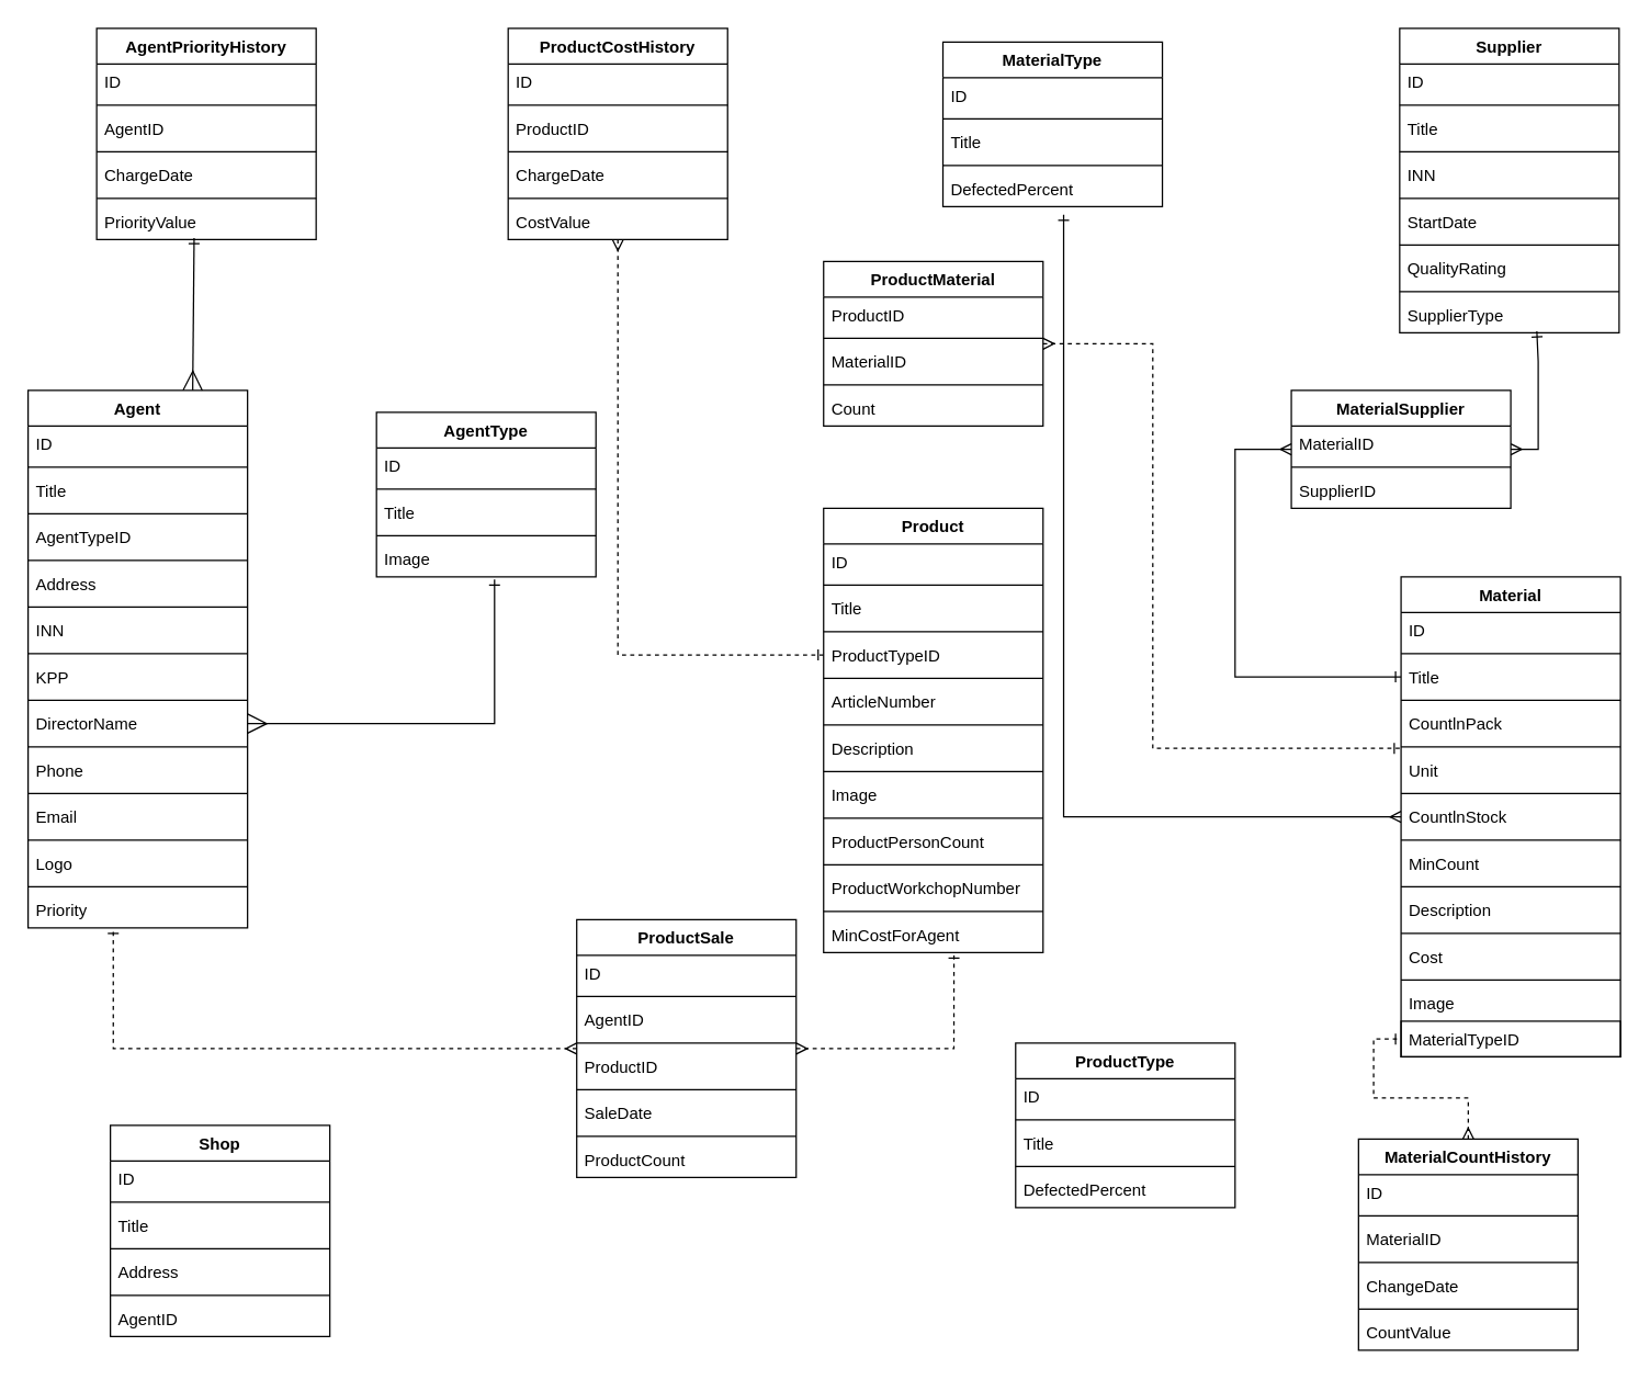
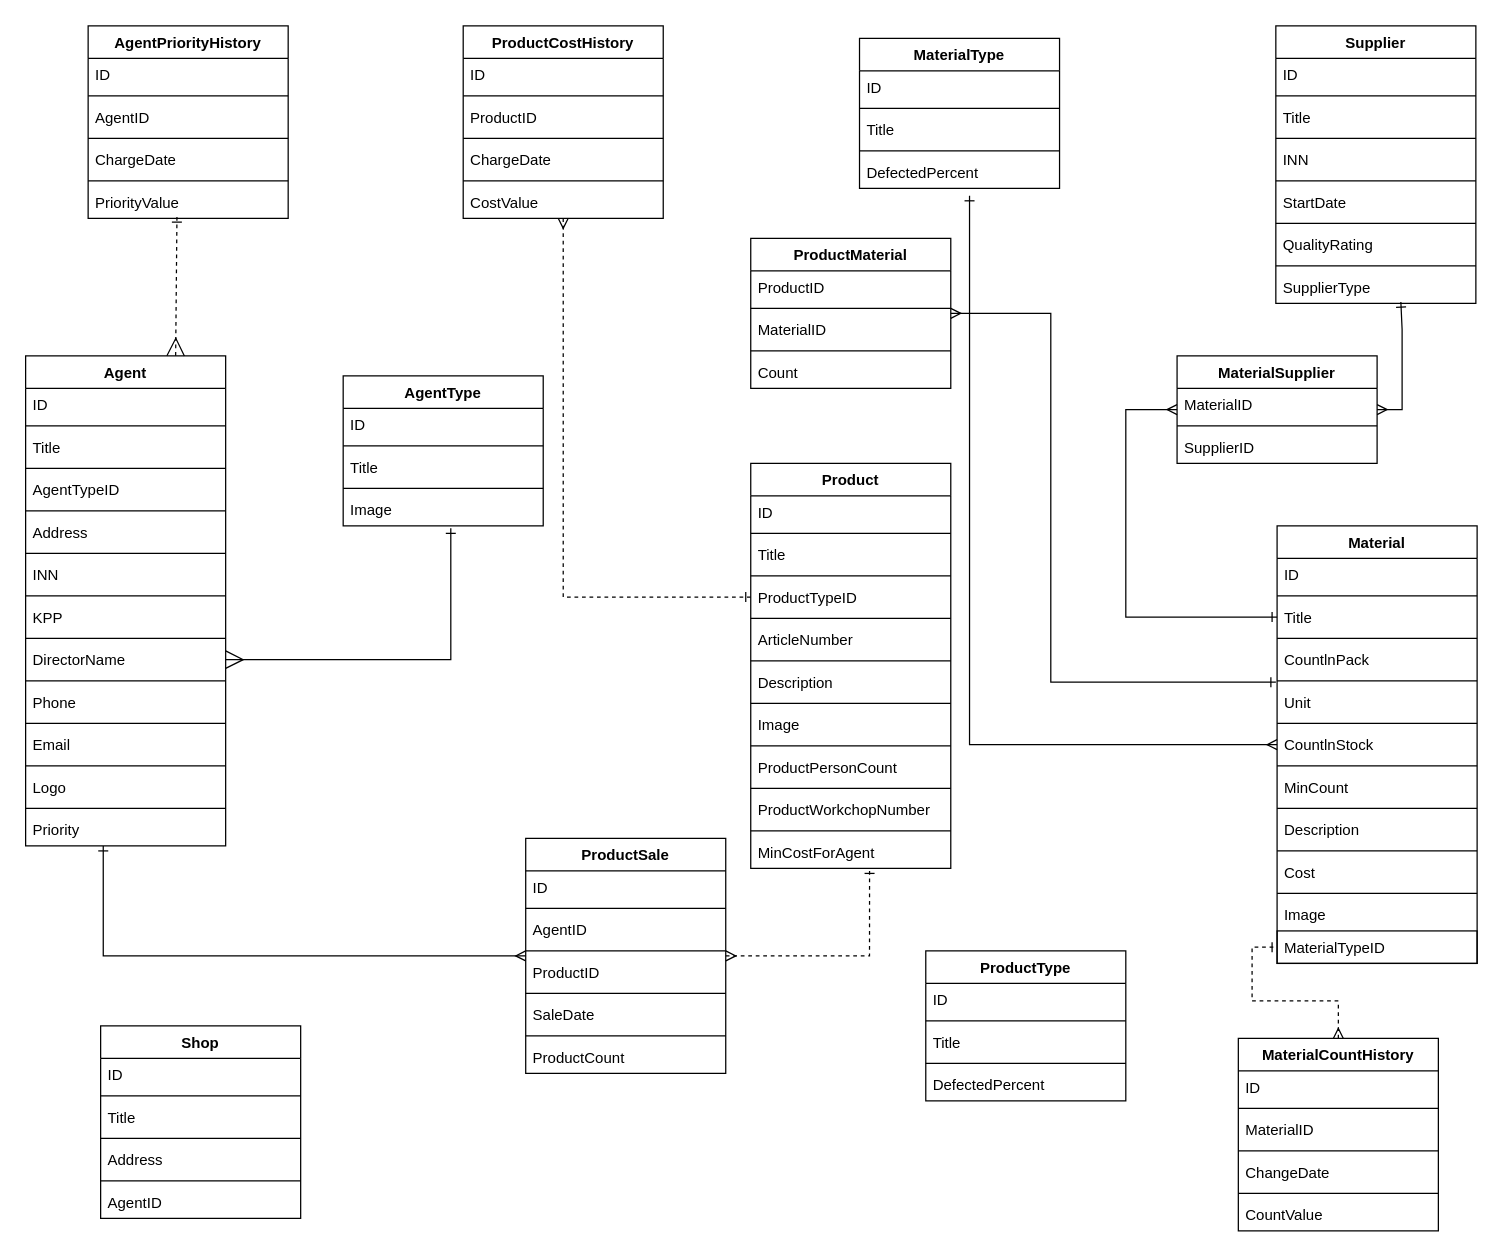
- <mxCell id="151" value="" style="endArrow=ERmany;endFill=0;endSize=12;html=1;rounded=0;startArrow=ERone;startFill=0;exitX=0.444;exitY=0.962;exitDx=0;exitDy=0;exitPerimeter=0;entryX=0.75;entryY=0;entryDx=0;entryDy=0;" parent="1" source="9" target="10" edge="1"><mxGeometry width="160" relative="1" as="geometry"><mxPoint x="520" y="250" as="sourcePoint" /><mxPoint x="680" y="250" as="targetPoint" /></mxGeometry></mxCell>
+ <mxCell id="151" value="" style="endArrow=ERmany;endFill=0;endSize=12;html=1;rounded=0;startArrow=ERone;startFill=0;exitX=0.444;exitY=0.962;exitDx=0;exitDy=0;exitPerimeter=0;entryX=0.75;entryY=0;entryDx=0;entryDy=0;dashed=1;" parent="1" source="9" target="10" edge="1"><mxGeometry width="160" relative="1" as="geometry"><mxPoint x="520" y="250" as="sourcePoint" /><mxPoint x="680" y="250" as="targetPoint" /></mxGeometry></mxCell>
- <mxCell id="67" style="edgeStyle=orthogonalEdgeStyle;rounded=0;orthogonalLoop=1;jettySize=auto;html=1;entryX=-0.006;entryY=-0.115;entryDx=0;entryDy=0;entryPerimeter=0;startArrow=ERmany;startFill=0;endArrow=ERone;endFill=0;dashed=1;" edge="1" parent="1" source="68" target="124"><mxGeometry relative="1" as="geometry"><Array as="points"><mxPoint x="840" y="250" /><mxPoint x="840" y="545" /></Array></mxGeometry></mxCell>
+ <mxCell id="67" style="edgeStyle=orthogonalEdgeStyle;rounded=0;orthogonalLoop=1;jettySize=auto;html=1;entryX=-0.006;entryY=-0.115;entryDx=0;entryDy=0;entryPerimeter=0;startArrow=ERmany;startFill=0;endArrow=ERone;endFill=0;" edge="1" parent="1" source="68" target="124"><mxGeometry relative="1" as="geometry"><Array as="points"><mxPoint x="840" y="250" /><mxPoint x="840" y="545" /></Array></mxGeometry></mxCell>
- <mxCell id="46" style="edgeStyle=orthogonalEdgeStyle;rounded=0;orthogonalLoop=1;jettySize=auto;html=1;entryX=0.388;entryY=1;entryDx=0;entryDy=0;entryPerimeter=0;startArrow=ERmany;startFill=0;endArrow=ERone;endFill=0;dashed=1;" edge="1" parent="1" source="48" target="31"><mxGeometry relative="1" as="geometry" /></mxCell>
+ <mxCell id="46" style="edgeStyle=orthogonalEdgeStyle;rounded=0;orthogonalLoop=1;jettySize=auto;html=1;entryX=0.388;entryY=1;entryDx=0;entryDy=0;entryPerimeter=0;startArrow=ERmany;startFill=0;endArrow=ERone;endFill=0;" edge="1" parent="1" source="48" target="31"><mxGeometry relative="1" as="geometry" /></mxCell>
